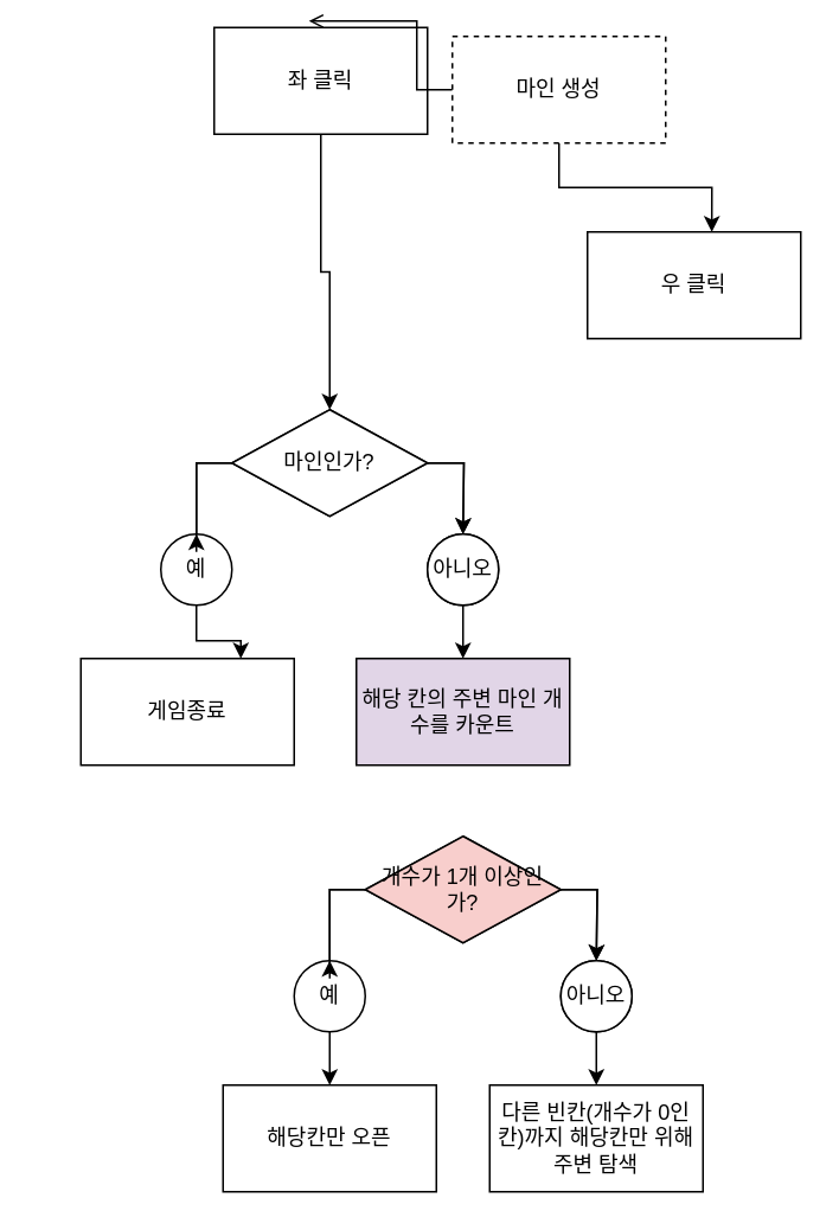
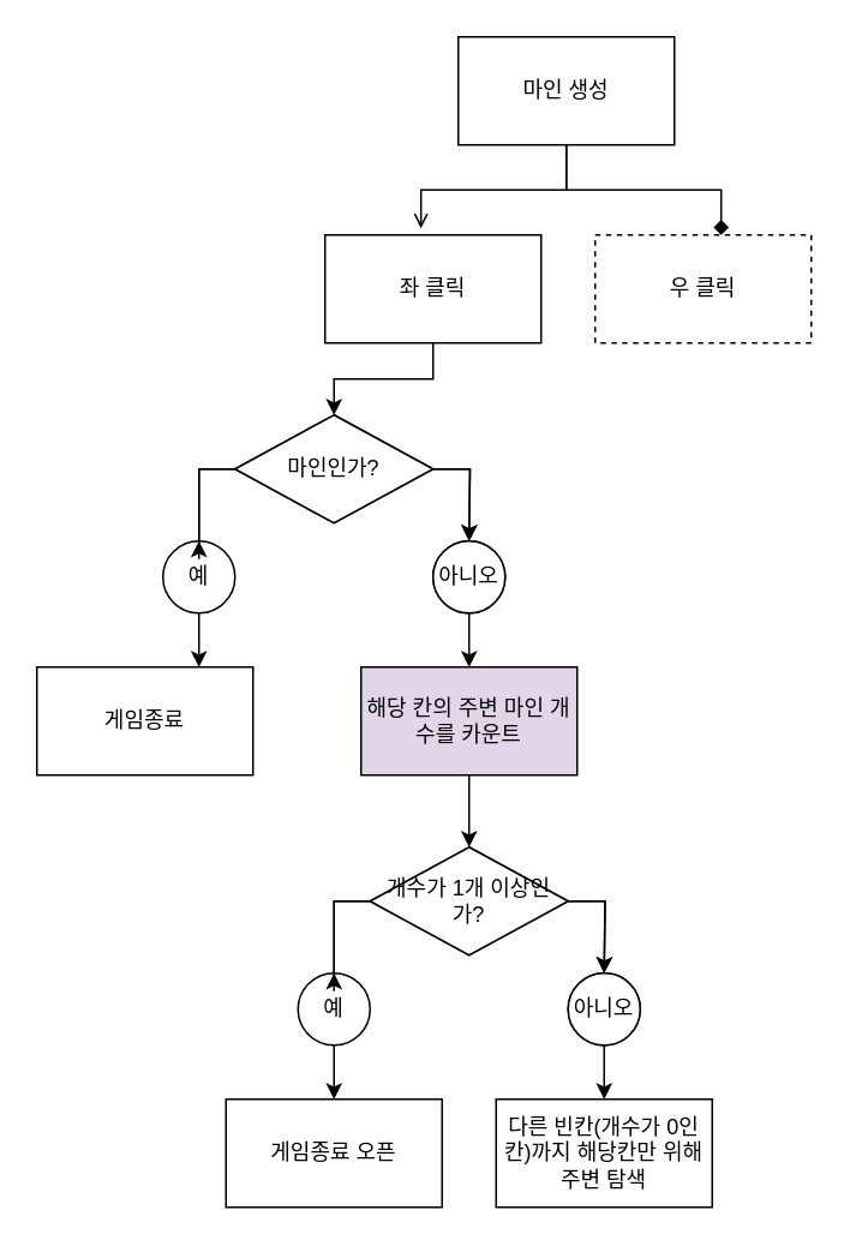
- <mxCell id="3" value="좌 클릭" style="rounded=0;whiteSpace=wrap;html=1;" vertex="1" parent="1"><mxGeometry x="120" y="15" width="120" height="60" as="geometry" /></mxCell>
+ <mxCell id="3" value="좌 클릭" style="rounded=0;whiteSpace=wrap;html=1;" vertex="1" parent="1"><mxGeometry x="180" y="130" width="120" height="60" as="geometry" /></mxCell>
- <mxCell id="34" value="마인 생성" style="rounded=0;whiteSpace=wrap;html=1;dashed=1;" vertex="1" parent="1"><mxGeometry x="254" y="20" width="120" height="60" as="geometry" /></mxCell>
+ <mxCell id="34" value="마인 생성" style="rounded=0;whiteSpace=wrap;html=1;" vertex="1" parent="1"><mxGeometry x="254" y="20" width="120" height="60" as="geometry" /></mxCell>
- <mxCell id="33" style="edgeStyle=orthogonalEdgeStyle;rounded=0;orthogonalLoop=1;jettySize=auto;html=1;entryX=0.583;entryY=0;entryDx=0;entryDy=0;entryPerimeter=0;" edge="1" parent="1" source="34" target="4"><mxGeometry relative="1" as="geometry" /></mxCell>
+ <mxCell id="33" style="edgeStyle=orthogonalEdgeStyle;rounded=0;orthogonalLoop=1;jettySize=auto;html=1;entryX=0.583;entryY=0;entryDx=0;entryDy=0;entryPerimeter=0;endArrow=diamond;" edge="1" parent="1" source="34" target="4"><mxGeometry relative="1" as="geometry" /></mxCell>
- <mxCell id="4" value="우 클릭" style="rounded=0;whiteSpace=wrap;html=1;" vertex="1" parent="1"><mxGeometry x="330" y="130" width="120" height="60" as="geometry" /></mxCell>
+ <mxCell id="4" value="우 클릭" style="rounded=0;whiteSpace=wrap;html=1;dashed=1;" vertex="1" parent="1"><mxGeometry x="330" y="130" width="120" height="60" as="geometry" /></mxCell>
- <mxCell id="12" value="게임종료" style="rounded=0;whiteSpace=wrap;html=1;" vertex="1" parent="1"><mxGeometry x="45" y="370" width="120" height="60" as="geometry" /></mxCell>
+ <mxCell id="12" value="게임종료" style="rounded=0;whiteSpace=wrap;html=1;" vertex="1" parent="1"><mxGeometry x="20" y="370" width="120" height="60" as="geometry" /></mxCell>
+ <mxCell id="13" style="edgeStyle=orthogonalEdgeStyle;rounded=0;orthogonalLoop=1;jettySize=auto;html=1;entryX=0.5;entryY=0;entryDx=0;entryDy=0;" edge="1" parent="1" source="14" target="27"><mxGeometry relative="1" as="geometry" /></mxCell>
- <mxCell id="27" value="개수가 1개 이상인가?" style="rhombus;whiteSpace=wrap;html=1;fillColor=#f8cecc;" vertex="1" parent="1"><mxGeometry x="205" y="470" width="110" height="60" as="geometry" /></mxCell>
+ <mxCell id="27" value="개수가 1개 이상인가?" style="rhombus;whiteSpace=wrap;html=1;" vertex="1" parent="1"><mxGeometry x="205" y="470" width="110" height="60" as="geometry" /></mxCell>
- <mxCell id="29" value="해당칸만 오픈" style="rounded=0;whiteSpace=wrap;html=1;" vertex="1" parent="1"><mxGeometry x="125" y="610" width="120" height="60" as="geometry" /></mxCell>
+ <mxCell id="29" value="게임종료 오픈" style="rounded=0;whiteSpace=wrap;html=1;" vertex="1" parent="1"><mxGeometry x="125" y="610" width="120" height="60" as="geometry" /></mxCell>
